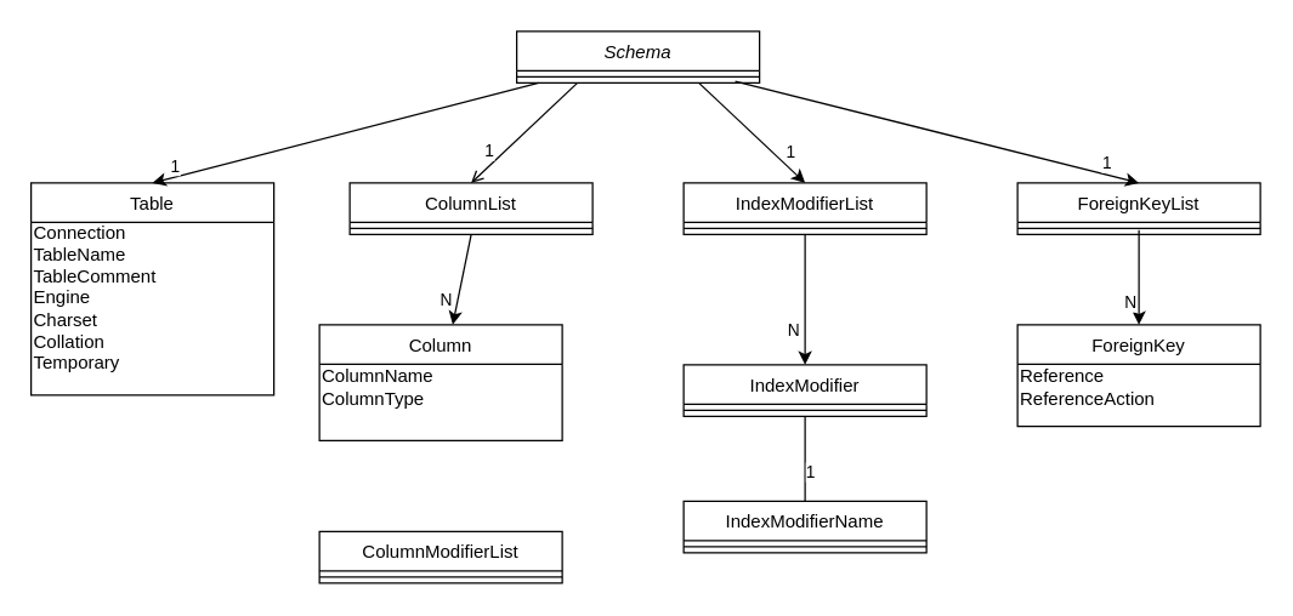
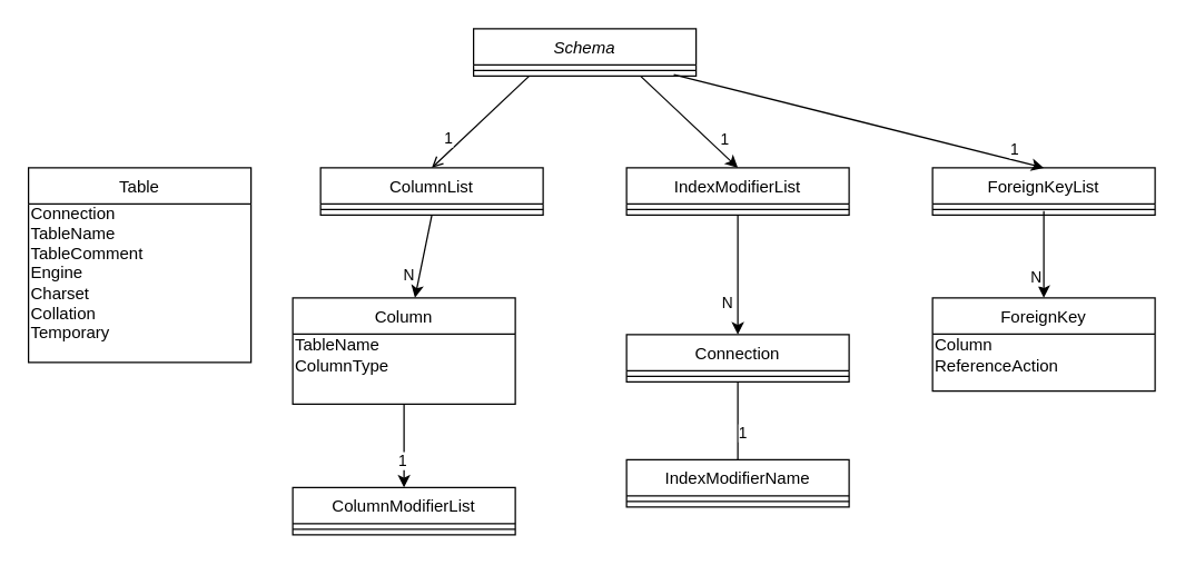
- <mxCell id="22" value="" style="endArrow=classic;html=1;rounded=0;entryX=0.5;entryY=0;entryDx=0;entryDy=0;" parent="1" source="2" target="4" edge="1"><mxGeometry width="50" height="50" relative="1" as="geometry"><mxPoint x="350" y="330" as="sourcePoint" /><mxPoint x="400" y="280" as="targetPoint" /></mxGeometry></mxCell>
- <mxCell id="23" value="1" style="edgeLabel;html=1;align=center;verticalAlign=bottom;resizable=0;points=[];" vertex="1" connectable="0" parent="22"><mxGeometry x="0.898" relative="1" as="geometry"><mxPoint x="1" as="offset" /></mxGeometry></mxCell>
- <mxCell id="18" value="IndexModifier" style="swimlane;fontStyle=0;align=center;verticalAlign=top;childLayout=stackLayout;horizontal=1;startSize=26;horizontalStack=0;resizeParent=1;resizeLast=0;collapsible=1;marginBottom=0;rounded=0;shadow=0;strokeWidth=1;" parent="1" vertex="1"><mxGeometry x="450" y="240" width="160" height="34" as="geometry"><mxRectangle x="340" y="380" width="170" height="26" as="alternateBounds" /></mxGeometry></mxCell>
+ <mxCell id="18" value="Connection" style="swimlane;fontStyle=0;align=center;verticalAlign=top;childLayout=stackLayout;horizontal=1;startSize=26;horizontalStack=0;resizeParent=1;resizeLast=0;collapsible=1;marginBottom=0;rounded=0;shadow=0;strokeWidth=1;" parent="1" vertex="1"><mxGeometry x="450" y="240" width="160" height="34" as="geometry"><mxRectangle x="340" y="380" width="170" height="26" as="alternateBounds" /></mxGeometry></mxCell>
- <mxCell id="7" value="ColumnName&lt;br&gt;ColumnType" style="text;html=1;align=left;verticalAlign=middle;resizable=0;points=[];autosize=1;strokeColor=none;fillColor=none;" vertex="1" parent="6"><mxGeometry y="26" width="160" height="30" as="geometry" /></mxCell>
+ <mxCell id="7" value="TableName&lt;br&gt;ColumnType" style="text;html=1;align=left;verticalAlign=middle;resizable=0;points=[];autosize=1;strokeColor=none;fillColor=none;" vertex="1" parent="6"><mxGeometry y="26" width="160" height="30" as="geometry" /></mxCell>
- <mxCell id="13" value="Reference&lt;br&gt;ReferenceAction" style="text;html=1;align=left;verticalAlign=middle;resizable=0;points=[];autosize=1;strokeColor=none;fillColor=none;" parent="12" vertex="1"><mxGeometry y="26" width="160" height="30" as="geometry" /></mxCell>
+ <mxCell id="13" value="Column&lt;br&gt;ReferenceAction" style="text;html=1;align=left;verticalAlign=middle;resizable=0;points=[];autosize=1;strokeColor=none;fillColor=none;" parent="12" vertex="1"><mxGeometry y="26" width="160" height="30" as="geometry" /></mxCell>
+ <mxCell id="32" value="" style="endArrow=classic;html=1;rounded=0;entryX=0.5;entryY=0;entryDx=0;entryDy=0;exitX=0.5;exitY=1;exitDx=0;exitDy=0;" edge="1" parent="1" source="6" target="10"><mxGeometry width="50" height="50" relative="1" as="geometry"><mxPoint x="370" y="310" as="sourcePoint" /><mxPoint x="230" y="429.5" as="targetPoint" /></mxGeometry></mxCell>
+ <mxCell id="33" value="1" style="edgeLabel;html=1;align=center;verticalAlign=bottom;resizable=0;points=[];" vertex="1" connectable="0" parent="32"><mxGeometry x="0.648" y="-2" relative="1" as="geometry"><mxPoint as="offset" /></mxGeometry></mxCell>
